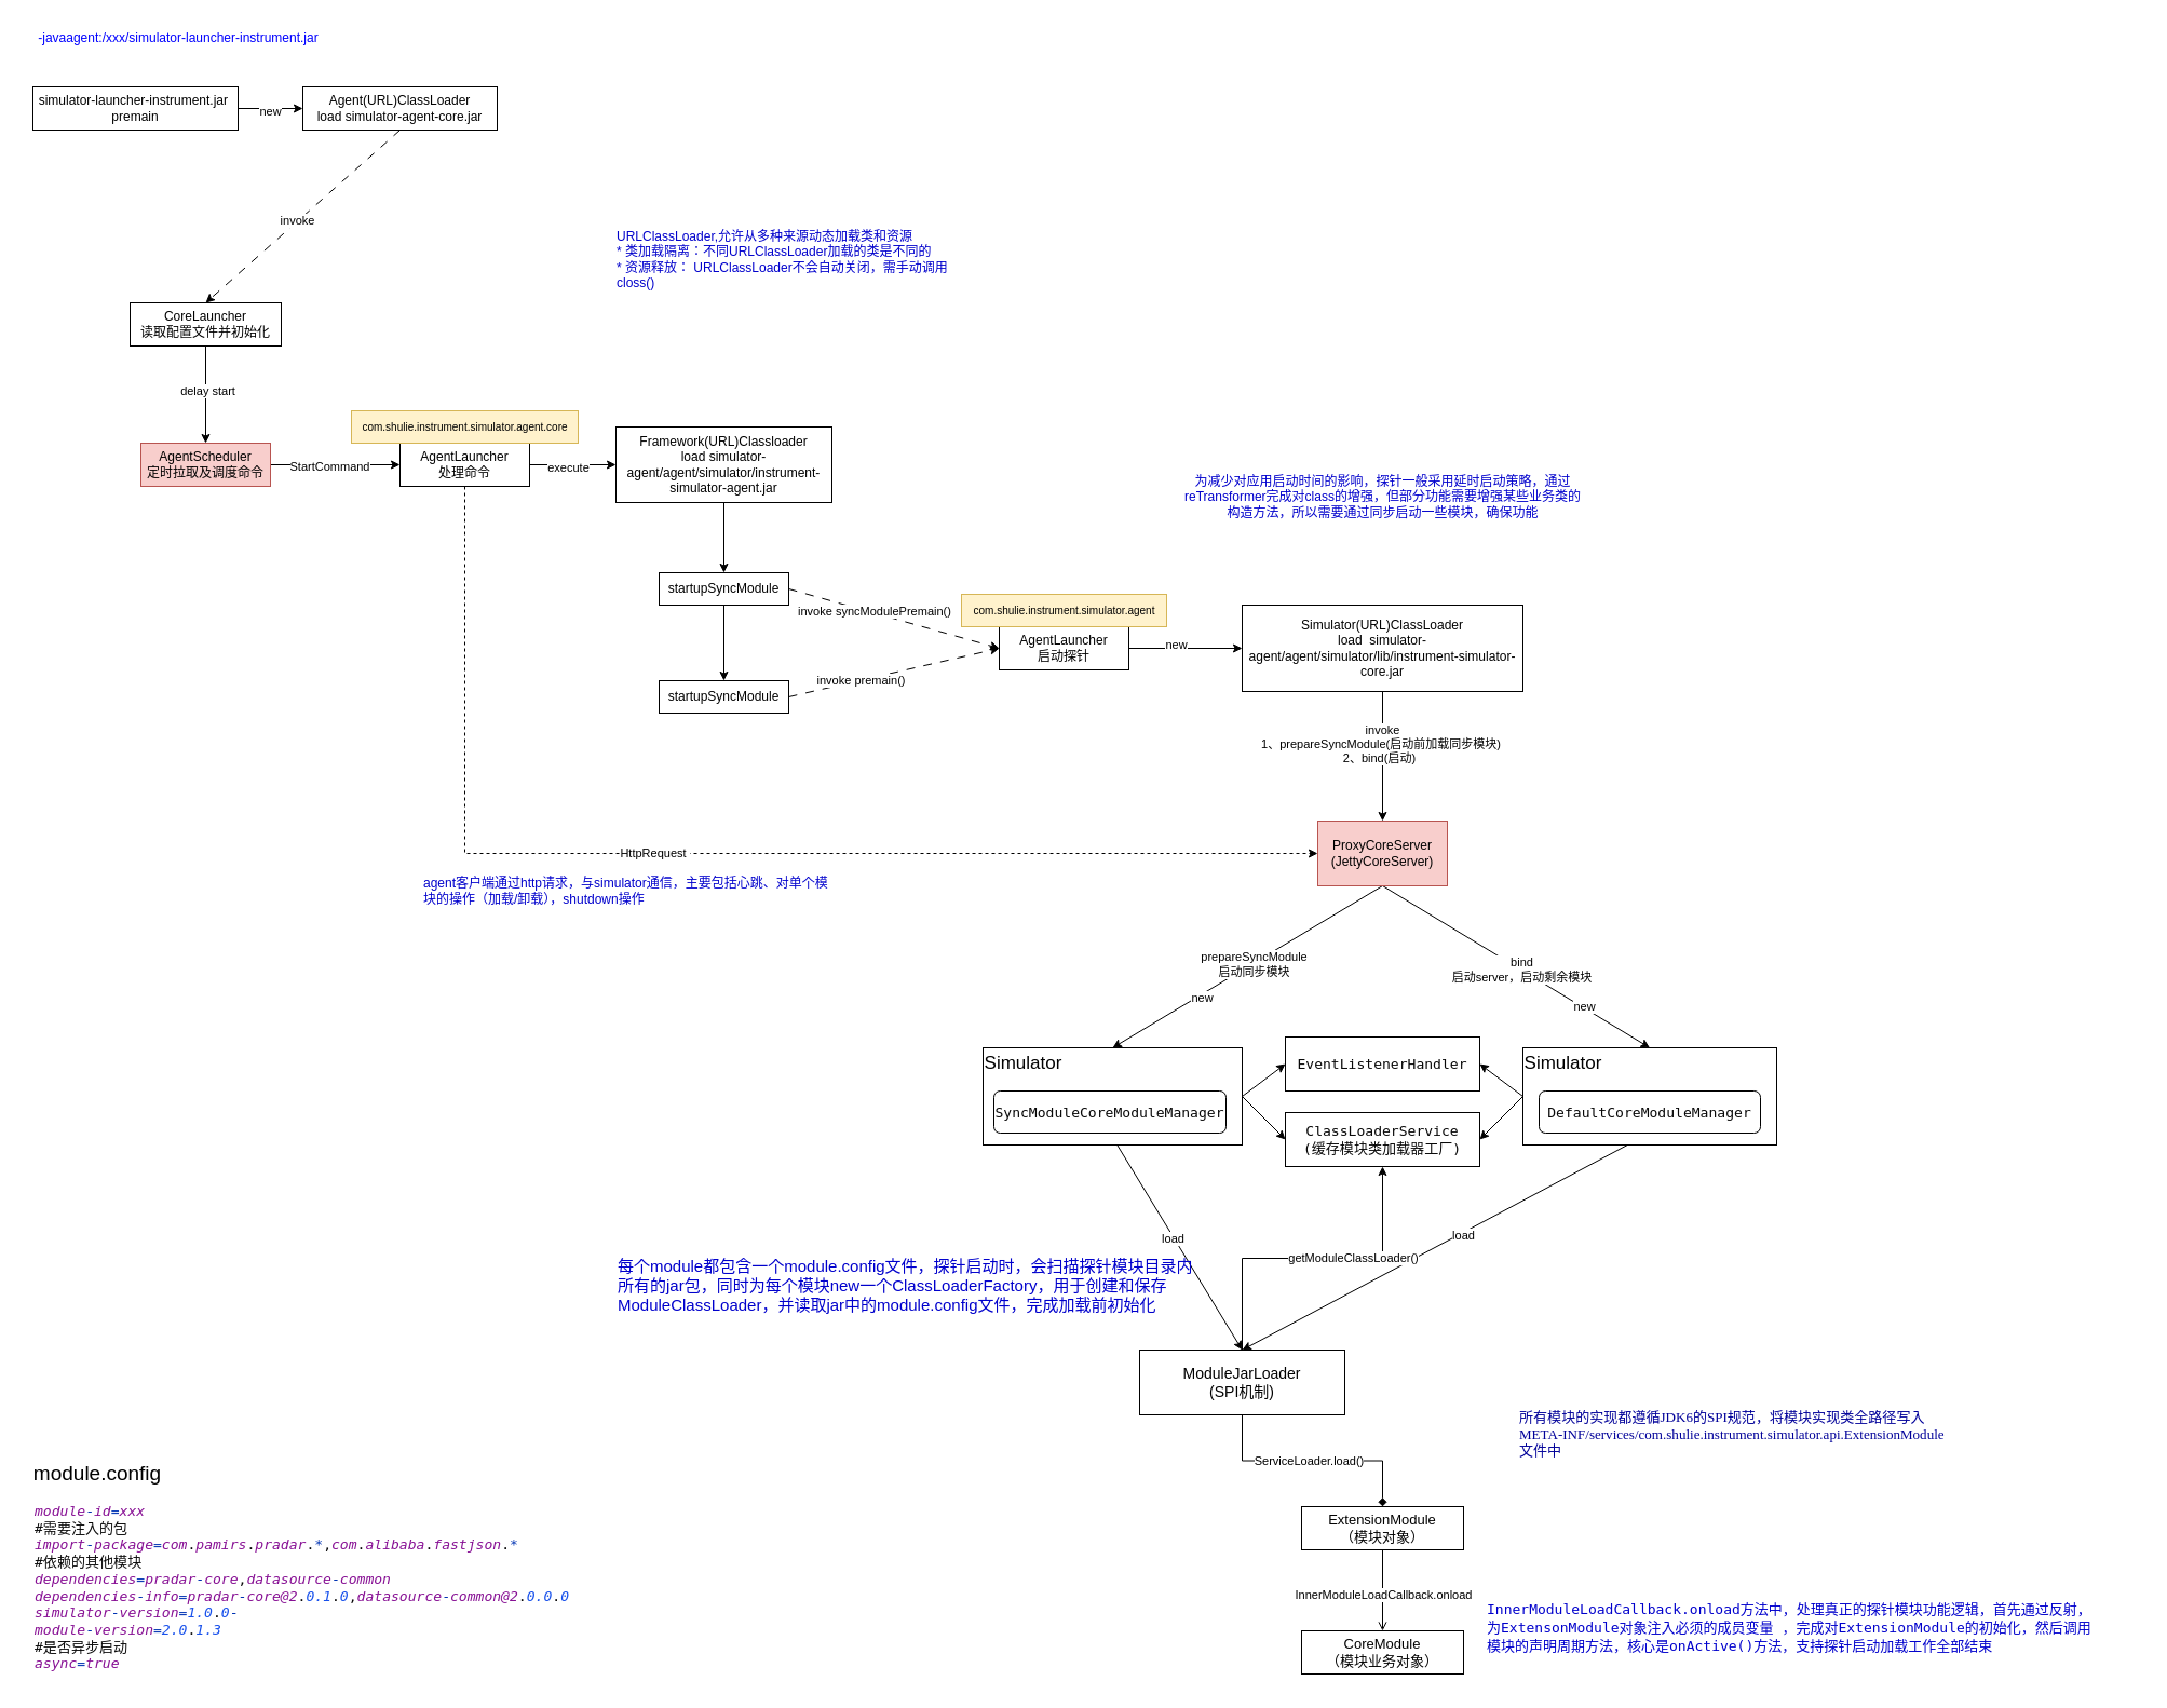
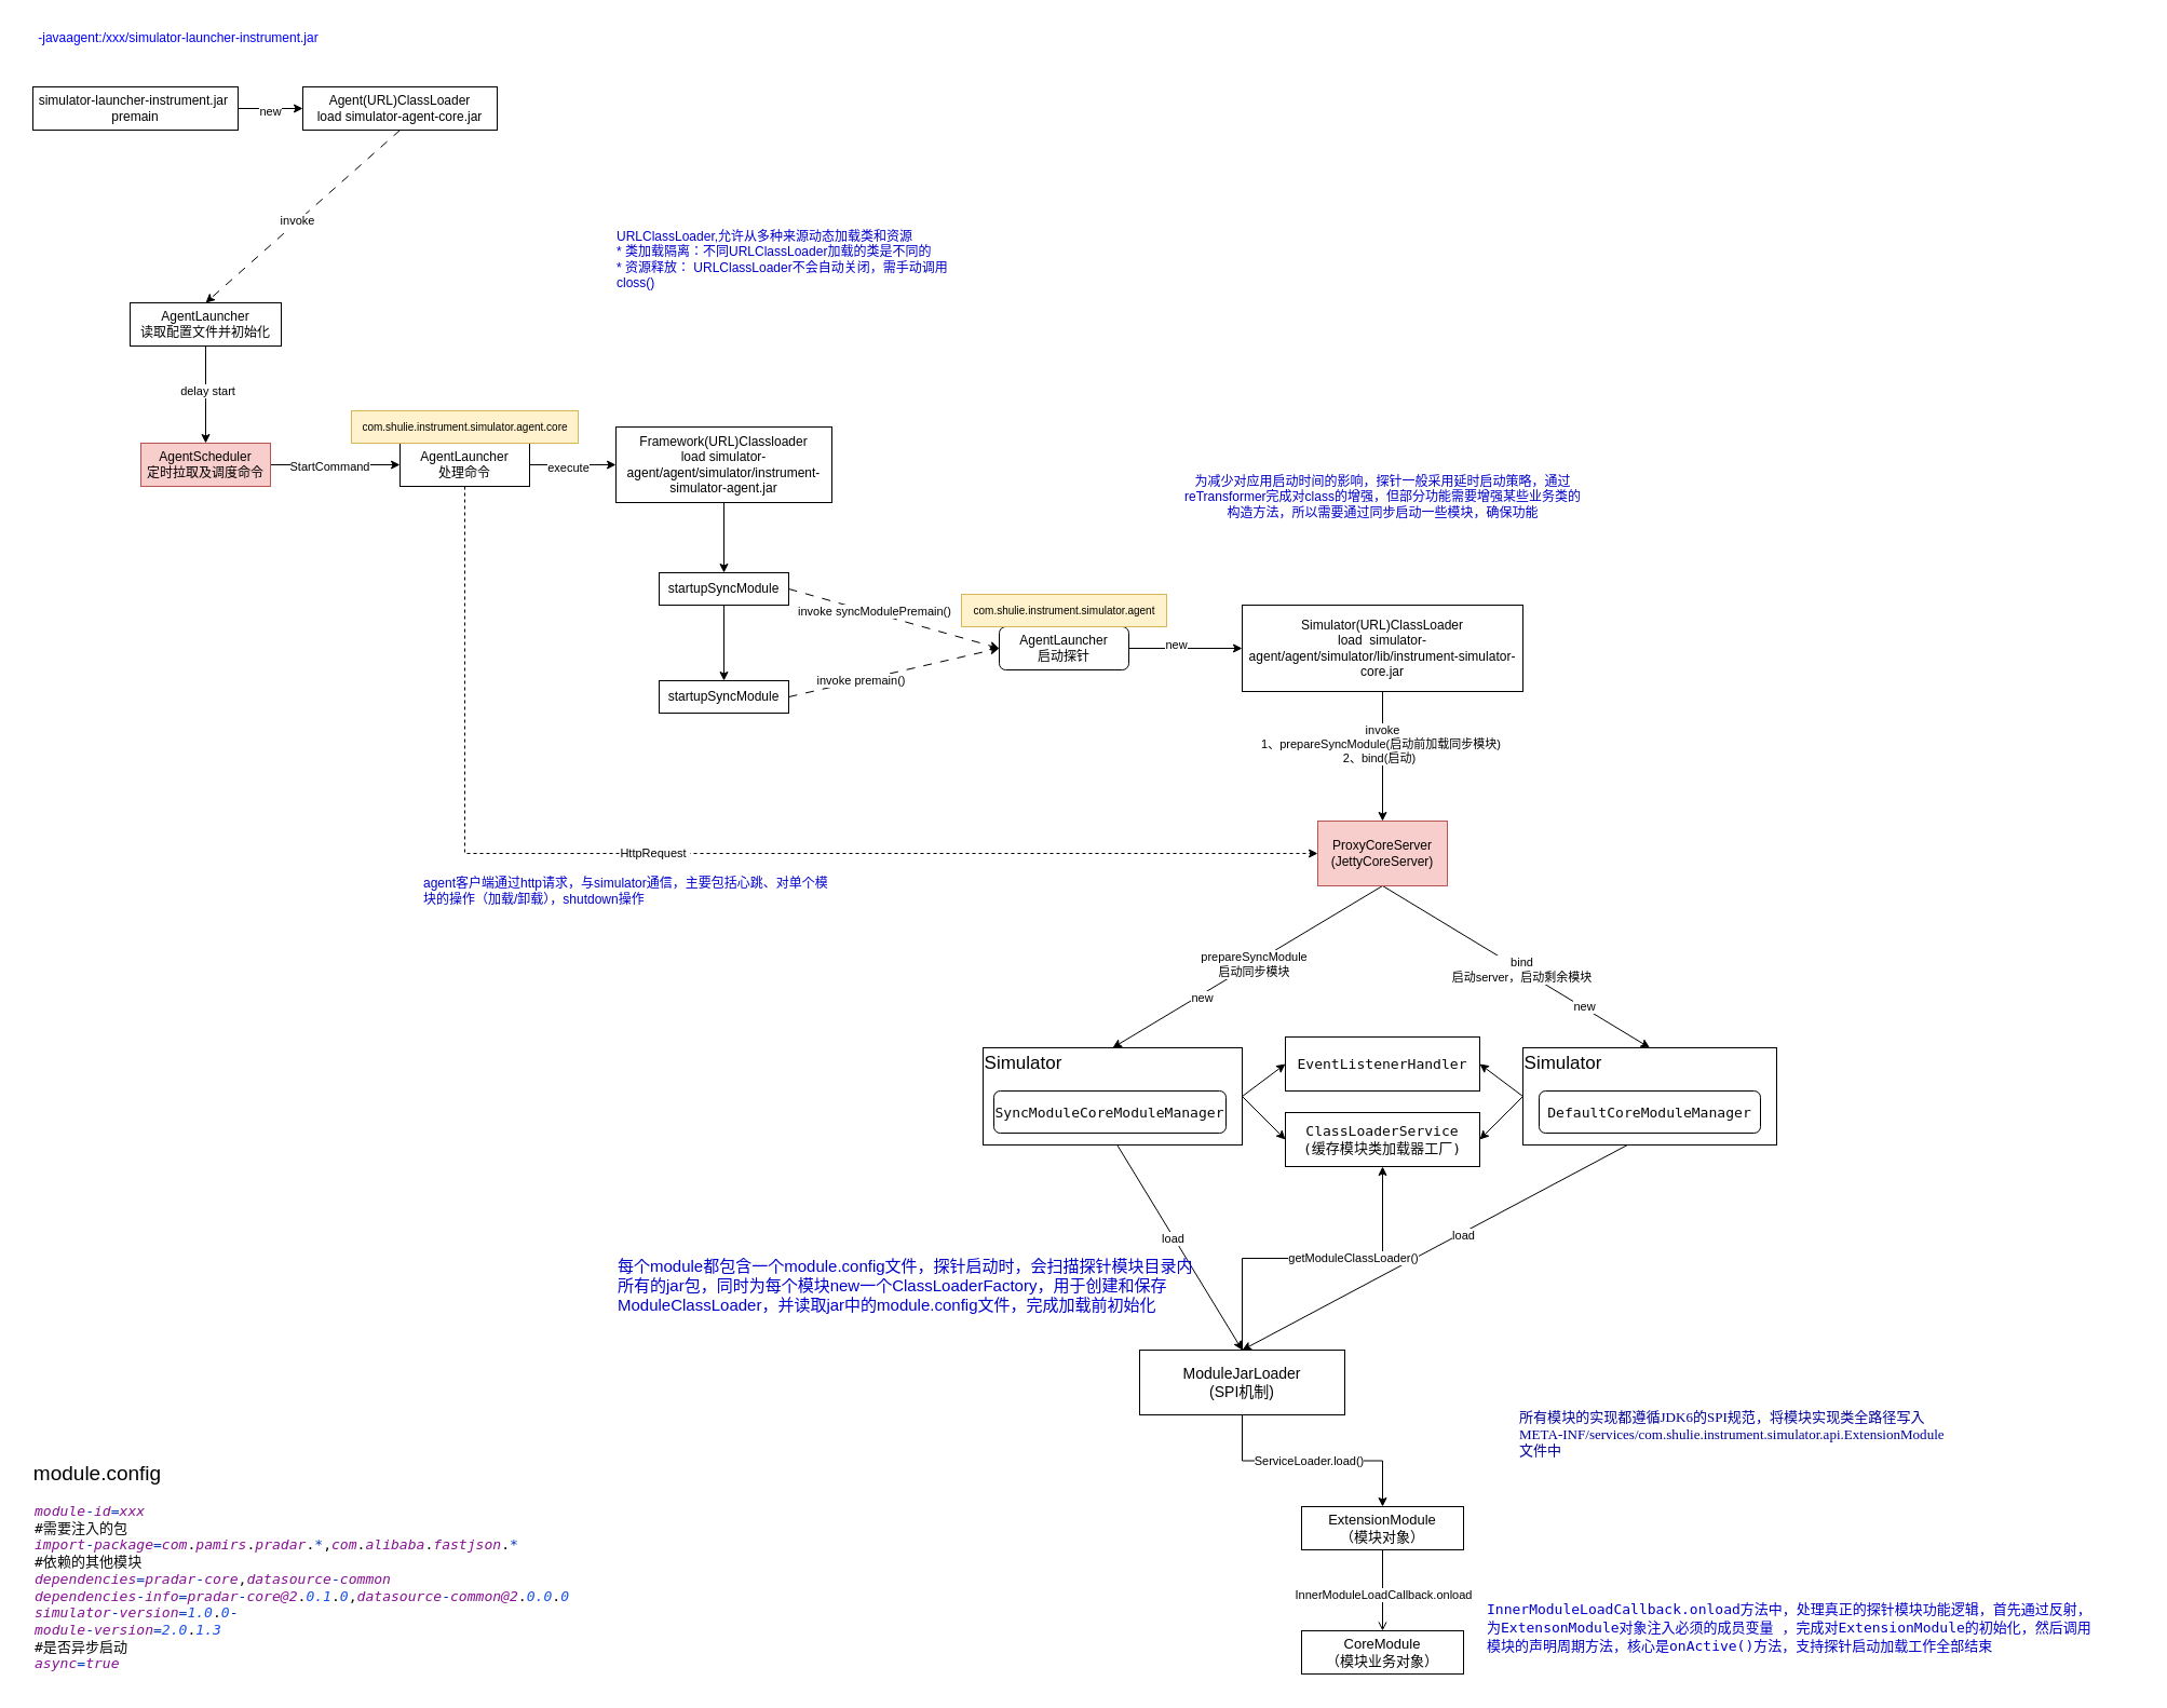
- <mxCell id="10" value="CoreLauncher&lt;br&gt;读取配置文件并初始化" style="rounded=0;whiteSpace=wrap;html=1;" parent="1" vertex="1"><mxGeometry x="120" y="280" width="140" height="40" as="geometry" /></mxCell>
+ <mxCell id="10" value="AgentLauncher&lt;br&gt;读取配置文件并初始化" style="rounded=0;whiteSpace=wrap;html=1;" parent="1" vertex="1"><mxGeometry x="120" y="280" width="140" height="40" as="geometry" /></mxCell>
- <mxCell id="32" value="AgentLauncher&lt;br&gt;启动探针" style="rounded=0;whiteSpace=wrap;html=1;" parent="1" vertex="1"><mxGeometry x="925" y="580" width="120" height="40" as="geometry" /></mxCell>
+ <mxCell id="32" value="AgentLauncher&lt;br&gt;启动探针" style="whiteSpace=wrap;html=1;rounded=1;" parent="1" vertex="1"><mxGeometry x="925" y="580" width="120" height="40" as="geometry" /></mxCell>
- <mxCell id="69" style="edgeStyle=orthogonalEdgeStyle;rounded=0;orthogonalLoop=1;jettySize=auto;html=1;exitX=0.5;exitY=1;exitDx=0;exitDy=0;endArrow=diamond;" parent="1" source="72" target="77" edge="1"><mxGeometry relative="1" as="geometry" /></mxCell>
+ <mxCell id="69" style="edgeStyle=orthogonalEdgeStyle;rounded=0;orthogonalLoop=1;jettySize=auto;html=1;exitX=0.5;exitY=1;exitDx=0;exitDy=0;" parent="1" source="72" target="77" edge="1"><mxGeometry relative="1" as="geometry" /></mxCell>
